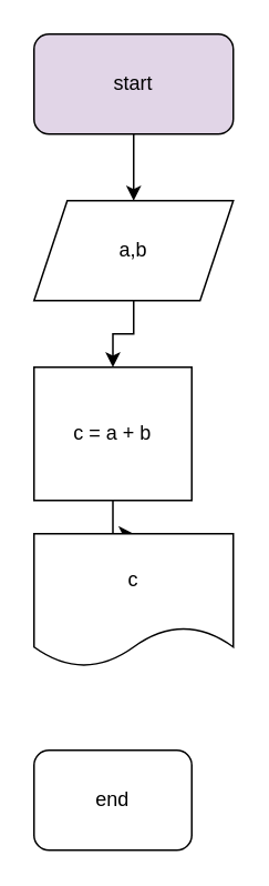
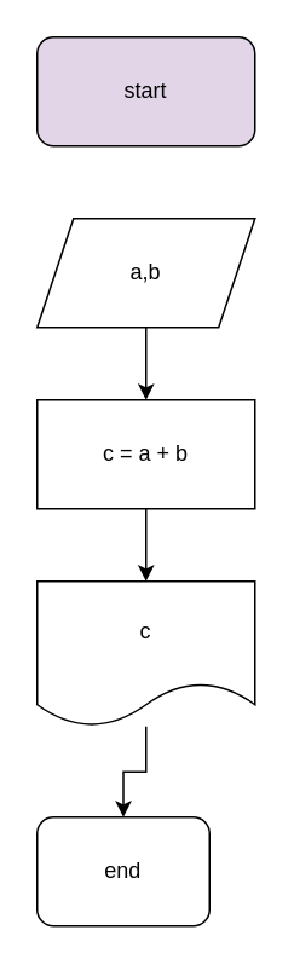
- <mxCell id="2" value="" style="edgeStyle=orthogonalEdgeStyle;rounded=0;orthogonalLoop=1;jettySize=auto;html=1;" edge="1" parent="1" source="3" target="6"><mxGeometry relative="1" as="geometry" /></mxCell>
- <mxCell id="8" value="c = a + b" style="rounded=0;whiteSpace=wrap;html=1;" vertex="1" parent="1"><mxGeometry x="20" y="220" width="95" height="80" as="geometry" /></mxCell>
+ <mxCell id="8" value="c = a + b" style="rounded=0;whiteSpace=wrap;html=1;" vertex="1" parent="1"><mxGeometry x="20" y="220" width="120" height="60" as="geometry" /></mxCell>
+ <mxCell id="9" value="" style="edgeStyle=orthogonalEdgeStyle;rounded=0;orthogonalLoop=1;jettySize=auto;html=1;" edge="1" parent="1" source="10" target="4"><mxGeometry relative="1" as="geometry" /></mxCell>
